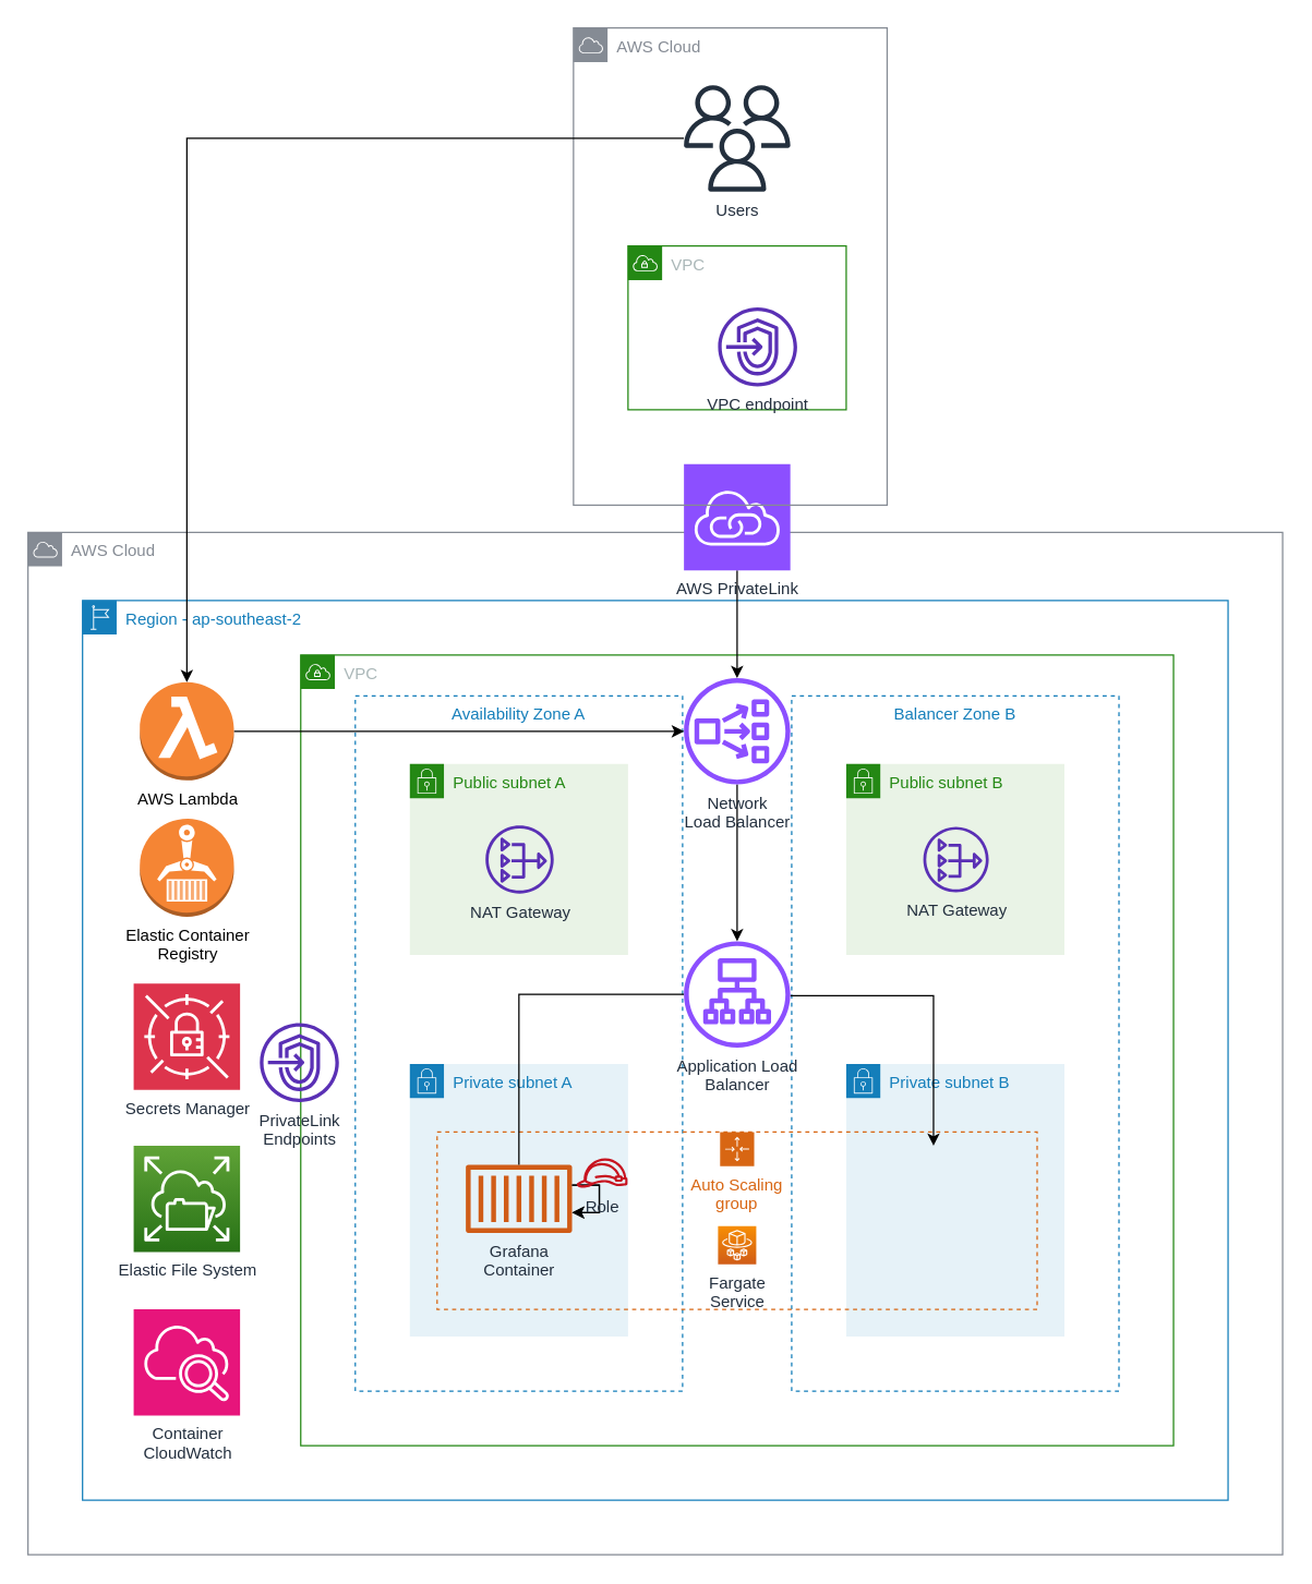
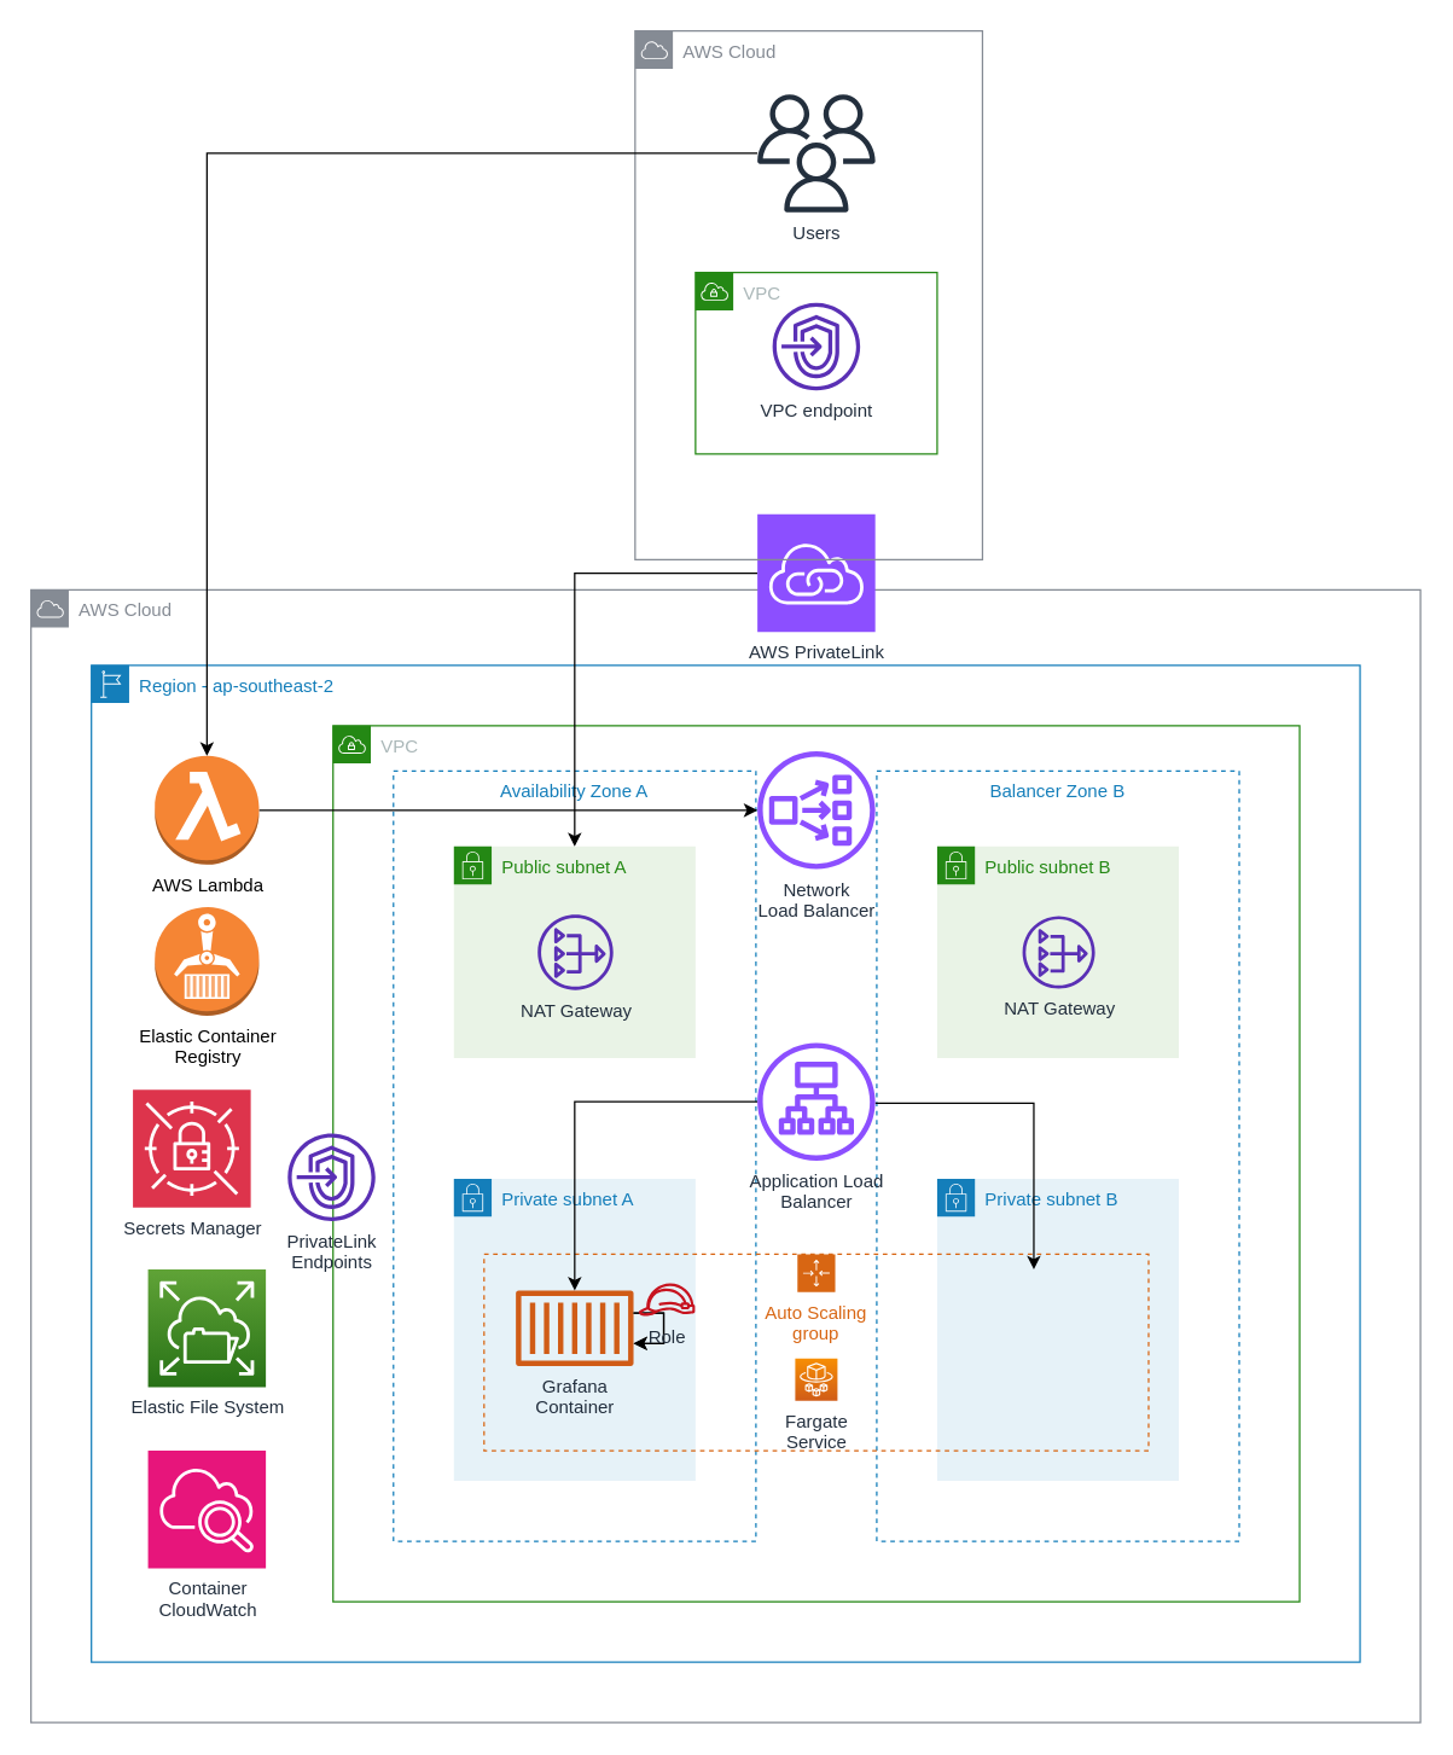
- <mxCell id="36" value="VPC endpoint" style="outlineConnect=0;fontColor=#232F3E;gradientColor=none;fillColor=#5A30B5;strokeColor=none;dashed=0;verticalLabelPosition=bottom;verticalAlign=top;align=center;html=1;fontSize=12;fontStyle=0;aspect=fixed;pointerEvents=1;shape=mxgraph.aws4.endpoints;" vertex="1" parent="1"><mxGeometry x="526" y="225" width="58" height="58" as="geometry" /></mxCell>
+ <mxCell id="36" value="VPC endpoint" style="outlineConnect=0;fontColor=#232F3E;gradientColor=none;fillColor=#5A30B5;strokeColor=none;dashed=0;verticalLabelPosition=bottom;verticalAlign=top;align=center;html=1;fontSize=12;fontStyle=0;aspect=fixed;pointerEvents=1;shape=mxgraph.aws4.endpoints;" vertex="1" parent="1"><mxGeometry x="511" y="200" width="58" height="58" as="geometry" /></mxCell>
- <mxCell id="24" style="edgeStyle=orthogonalEdgeStyle;rounded=0;orthogonalLoop=1;jettySize=auto;html=1;" edge="1" parent="1" source="25" target="30"><mxGeometry relative="1" as="geometry" /></mxCell>
+ <mxCell id="24" style="edgeStyle=orthogonalEdgeStyle;rounded=0;orthogonalLoop=1;jettySize=auto;html=1;" edge="1" parent="1" source="25" target="7"><mxGeometry relative="1" as="geometry" /></mxCell>
- <mxCell id="29" style="edgeStyle=orthogonalEdgeStyle;rounded=0;orthogonalLoop=1;jettySize=auto;html=1;" edge="1" parent="1" source="30" target="31"><mxGeometry relative="1" as="geometry" /></mxCell>
- <mxCell id="26" value="Secrets Manager" style="sketch=0;points=[[0,0,0],[0.25,0,0],[0.5,0,0],[0.75,0,0],[1,0,0],[0,1,0],[0.25,1,0],[0.5,1,0],[0.75,1,0],[1,1,0],[0,0.25,0],[0,0.5,0],[0,0.75,0],[1,0.25,0],[1,0.5,0],[1,0.75,0]];outlineConnect=0;fontColor=#232F3E;fillColor=#DD344C;strokeColor=#ffffff;dashed=0;verticalLabelPosition=bottom;verticalAlign=top;align=center;html=1;fontSize=12;fontStyle=0;aspect=fixed;shape=mxgraph.aws4.resourceIcon;resIcon=mxgraph.aws4.secrets_manager;" vertex="1" parent="1"><mxGeometry x="97.5" y="721" width="78" height="78" as="geometry" /></mxCell>
+ <mxCell id="26" value="Secrets Manager" style="sketch=0;points=[[0,0,0],[0.25,0,0],[0.5,0,0],[0.75,0,0],[1,0,0],[0,1,0],[0.25,1,0],[0.5,1,0],[0.75,1,0],[1,1,0],[0,0.25,0],[0,0.5,0],[0,0.75,0],[1,0.25,0],[1,0.5,0],[1,0.75,0]];outlineConnect=0;fontColor=#232F3E;fillColor=#DD344C;strokeColor=#ffffff;dashed=0;verticalLabelPosition=bottom;verticalAlign=top;align=center;html=1;fontSize=12;fontStyle=0;aspect=fixed;shape=mxgraph.aws4.resourceIcon;resIcon=mxgraph.aws4.secrets_manager;" vertex="1" parent="1"><mxGeometry x="87.5" y="721" width="78" height="78" as="geometry" /></mxCell>
- <mxCell id="14" value="" style="edgeStyle=orthogonalEdgeStyle;rounded=0;orthogonalLoop=1;jettySize=auto;html=1;endArrow=none;" parent="1" source="31" target="13" edge="1"><mxGeometry relative="1" as="geometry"><mxPoint x="422" y="439" as="targetPoint" /><Array as="points"><mxPoint x="380" y="729" /></Array><mxPoint x="485.5" y="760" as="sourcePoint" /></mxGeometry></mxCell>
+ <mxCell id="14" value="" style="edgeStyle=orthogonalEdgeStyle;rounded=0;orthogonalLoop=1;jettySize=auto;html=1;" parent="1" source="31" target="13" edge="1"><mxGeometry relative="1" as="geometry"><mxPoint x="422" y="439" as="targetPoint" /><Array as="points"><mxPoint x="380" y="729" /></Array><mxPoint x="485.5" y="760" as="sourcePoint" /></mxGeometry></mxCell>
